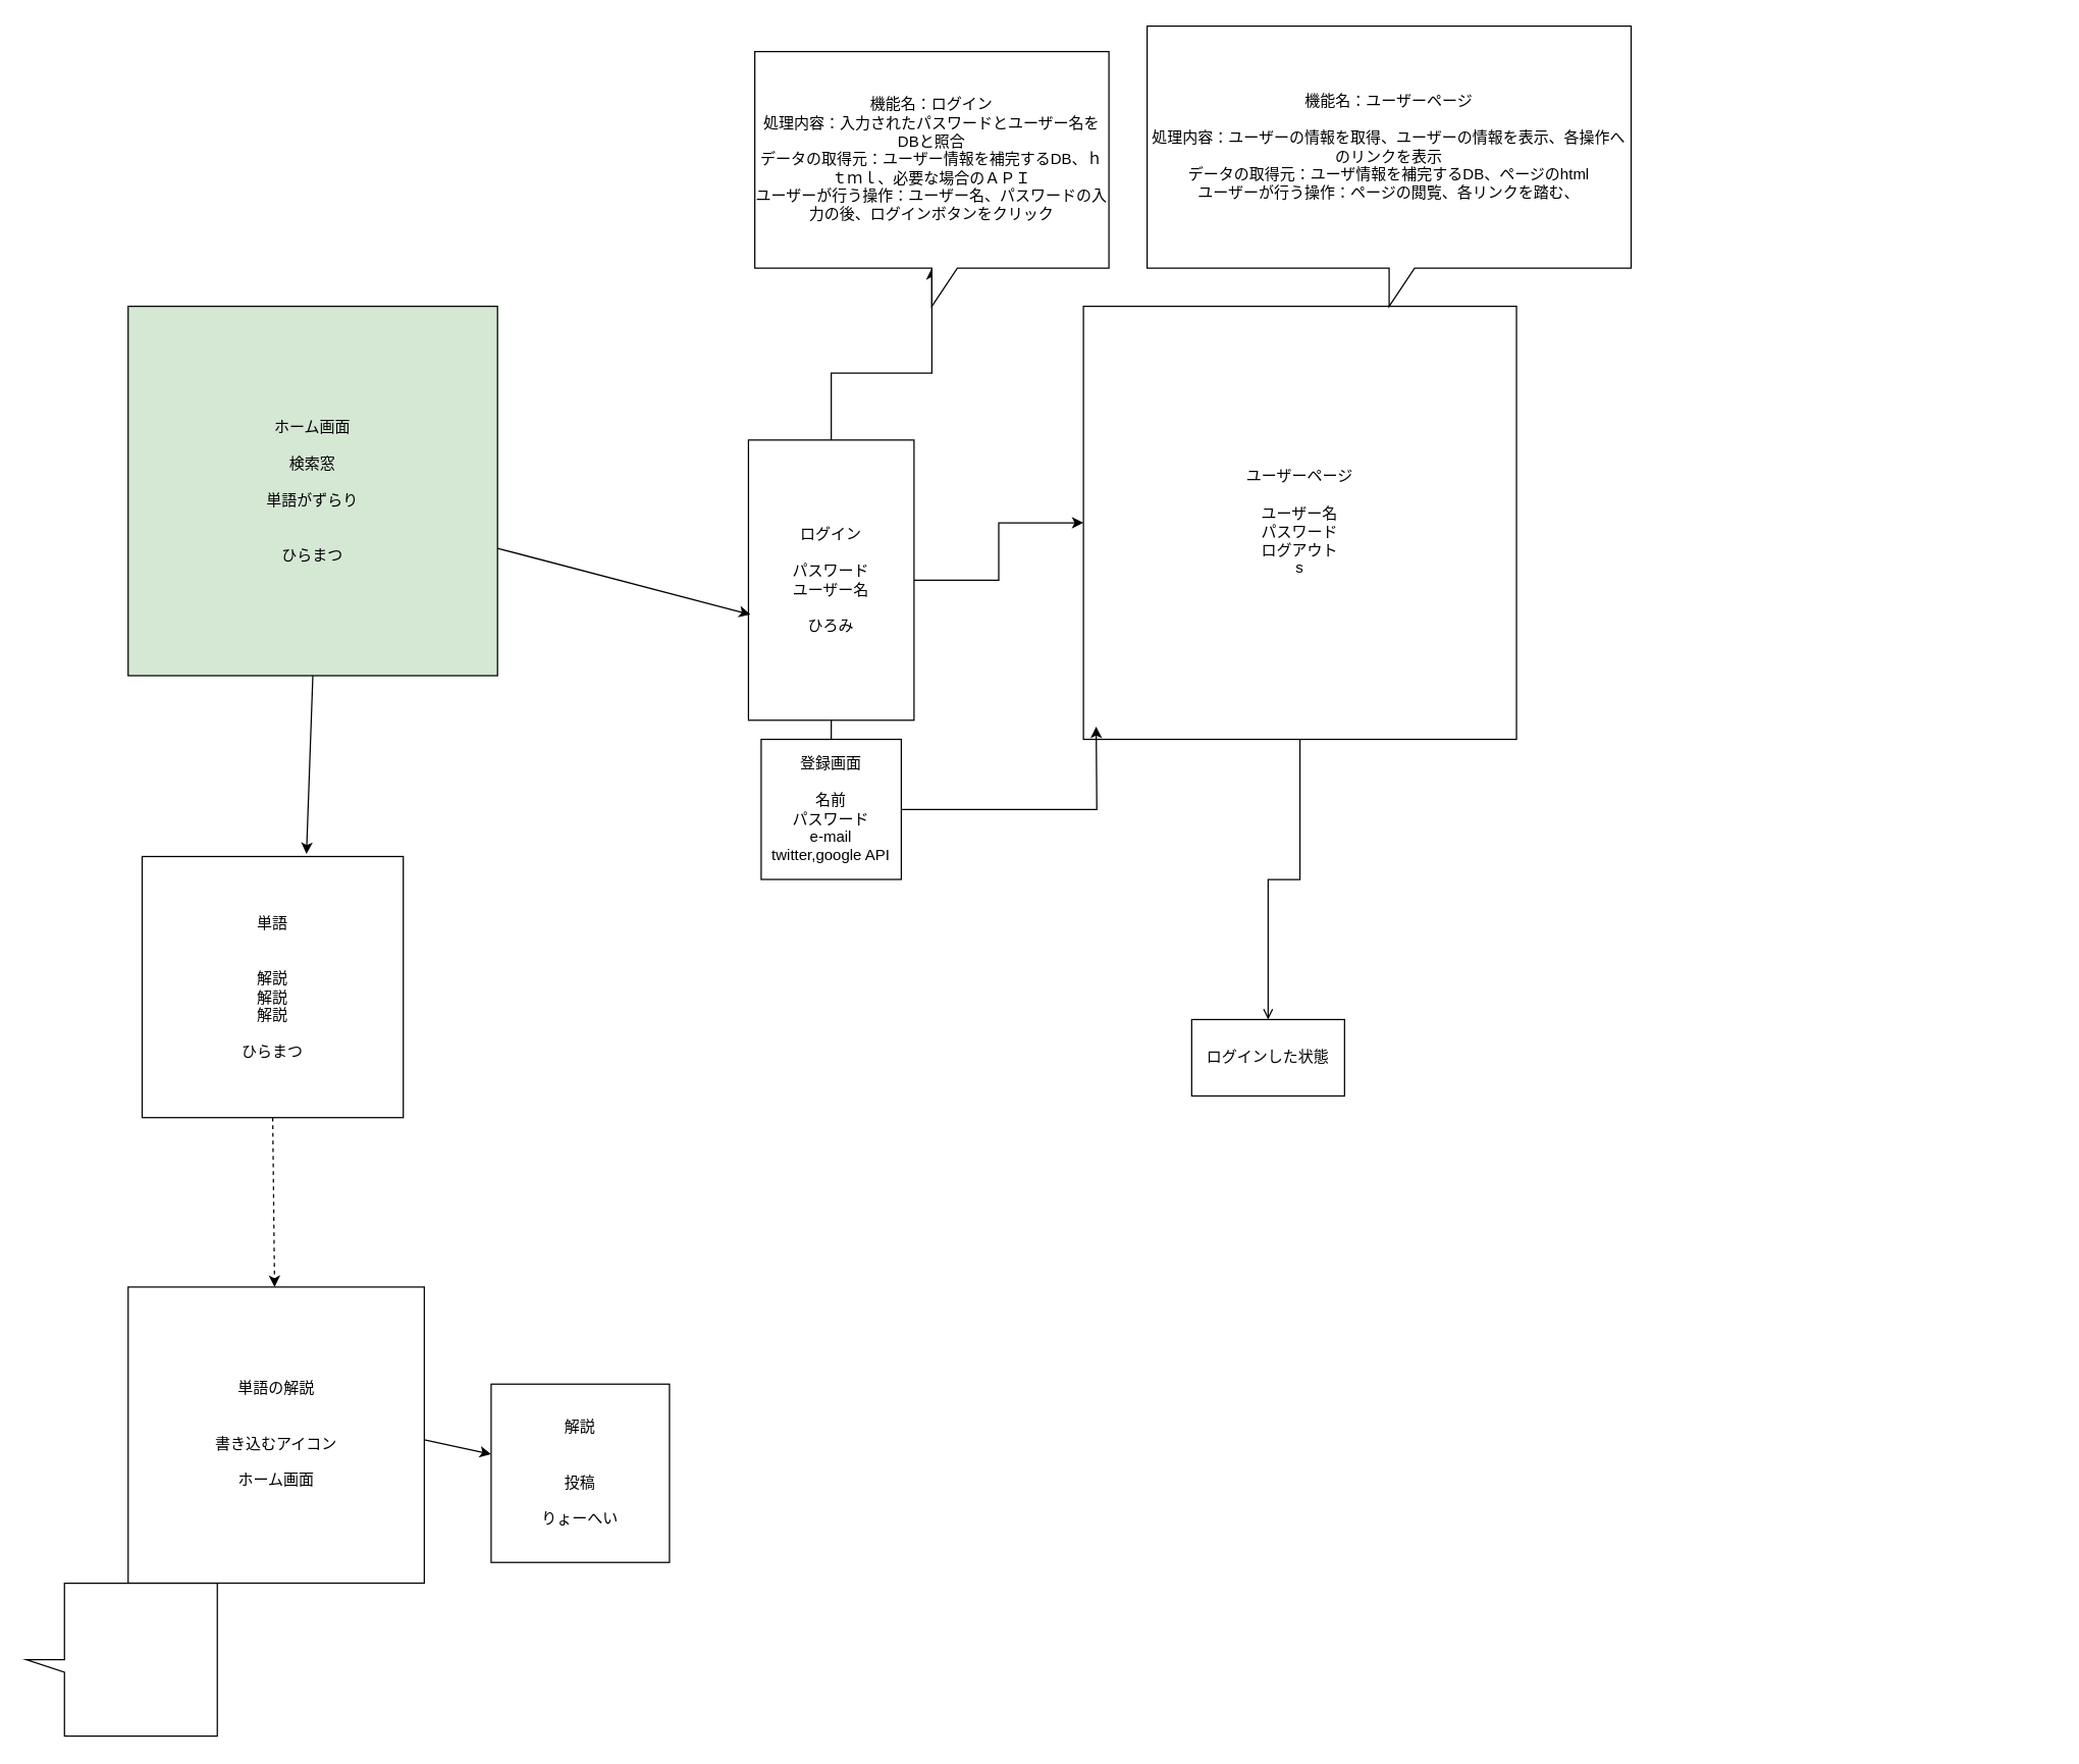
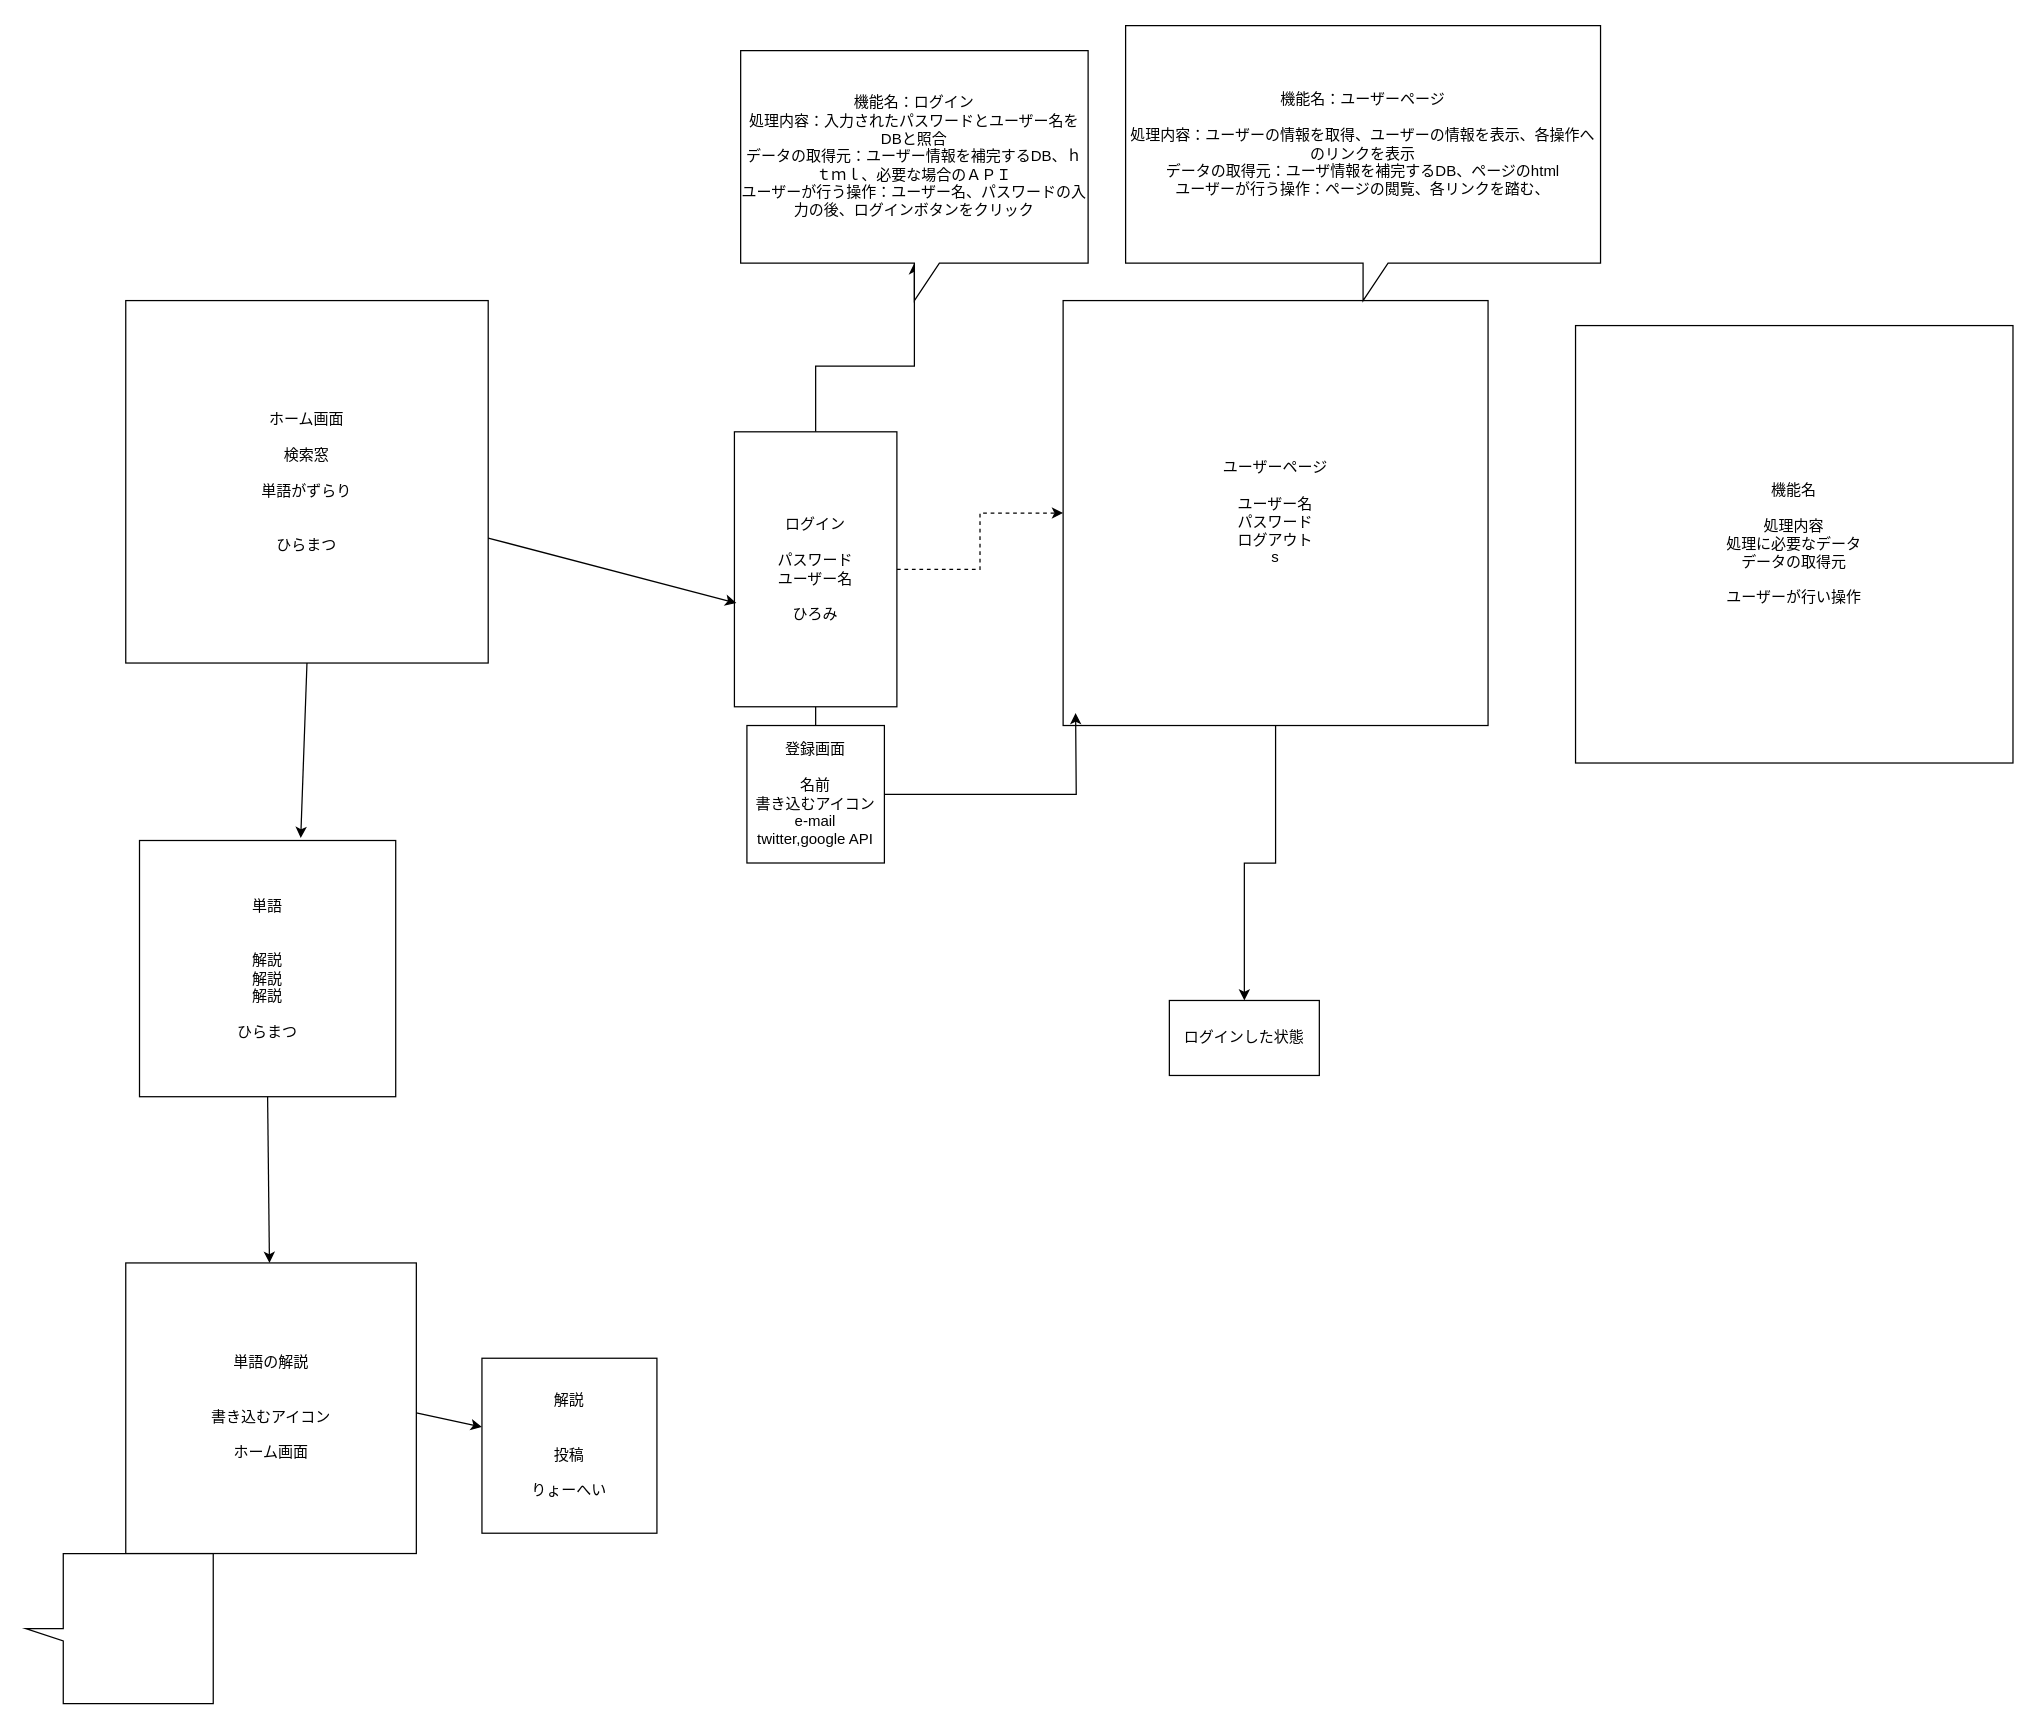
- <mxCell id="2" value="ホーム画面&lt;br&gt;&lt;br&gt;検索窓&lt;br&gt;&lt;br&gt;単語がずらり&lt;br&gt;&lt;br&gt;&lt;br&gt;ひらまつ" style="whiteSpace=wrap;html=1;aspect=fixed;fillColor=#d5e8d4;" parent="1" vertex="1"><mxGeometry x="100" y="240" width="290" height="290" as="geometry" /></mxCell>
+ <mxCell id="2" value="ホーム画面&lt;br&gt;&lt;br&gt;検索窓&lt;br&gt;&lt;br&gt;単語がずらり&lt;br&gt;&lt;br&gt;&lt;br&gt;ひらまつ" style="whiteSpace=wrap;html=1;aspect=fixed;" parent="1" vertex="1"><mxGeometry x="100" y="240" width="290" height="290" as="geometry" /></mxCell>
+ <mxCell id="19" value="機能名&lt;br&gt;&lt;br&gt;処理内容&lt;br&gt;処理に必要なデータ&lt;br&gt;データの取得元&lt;br&gt;&lt;br&gt;ユーザーが行い操作" style="whiteSpace=wrap;html=1;aspect=fixed;" parent="1" vertex="1"><mxGeometry x="1260" y="260" width="350" height="350" as="geometry" /></mxCell>
- <mxCell id="12" value="" style="edgeStyle=orthogonalEdgeStyle;rounded=0;orthogonalLoop=1;jettySize=auto;html=1;entryX=0;entryY=0.5;entryDx=0;entryDy=0;" parent="1" source="14" target="10" edge="1"><mxGeometry relative="1" as="geometry"><mxPoint x="802" y="410" as="targetPoint" /></mxGeometry></mxCell>
+ <mxCell id="12" value="" style="edgeStyle=orthogonalEdgeStyle;rounded=0;orthogonalLoop=1;jettySize=auto;html=1;entryX=0;entryY=0.5;entryDx=0;entryDy=0;dashed=1;" parent="1" source="14" target="10" edge="1"><mxGeometry relative="1" as="geometry"><mxPoint x="802" y="410" as="targetPoint" /></mxGeometry></mxCell>
- <mxCell id="17" value="登録画面&lt;br&gt;&lt;br&gt;名前&lt;br&gt;パスワード&lt;br&gt;e-mail&lt;br&gt;twitter,google API" style="whiteSpace=wrap;html=1;aspect=fixed;" parent="1" vertex="1"><mxGeometry x="597" y="580" width="110" height="110" as="geometry" /></mxCell>
+ <mxCell id="17" value="登録画面&lt;br&gt;&lt;br&gt;名前&lt;br&gt;書き込むアイコン&lt;br&gt;e-mail&lt;br&gt;twitter,google API" style="whiteSpace=wrap;html=1;aspect=fixed;" parent="1" vertex="1"><mxGeometry x="597" y="580" width="110" height="110" as="geometry" /></mxCell>
- <mxCell id="9" value="" style="edgeStyle=orthogonalEdgeStyle;rounded=0;orthogonalLoop=1;jettySize=auto;html=1;endArrow=open;" parent="1" source="10" target="18" edge="1"><mxGeometry relative="1" as="geometry" /></mxCell>
+ <mxCell id="9" value="" style="edgeStyle=orthogonalEdgeStyle;rounded=0;orthogonalLoop=1;jettySize=auto;html=1;" parent="1" source="10" target="18" edge="1"><mxGeometry relative="1" as="geometry" /></mxCell>
- <mxCell id="5" value="" style="endArrow=classic;html=1;exitX=0.5;exitY=1;exitDx=0;exitDy=0;dashed=1;" parent="1" source="4" target="6" edge="1"><mxGeometry width="50" height="50" relative="1" as="geometry"><mxPoint x="280" y="1050" as="sourcePoint" /><mxPoint x="213" y="1000" as="targetPoint" /></mxGeometry></mxCell>
+ <mxCell id="5" value="" style="endArrow=classic;html=1;exitX=0.5;exitY=1;exitDx=0;exitDy=0;" parent="1" source="4" target="6" edge="1"><mxGeometry width="50" height="50" relative="1" as="geometry"><mxPoint x="280" y="1050" as="sourcePoint" /><mxPoint x="213" y="1000" as="targetPoint" /></mxGeometry></mxCell>
